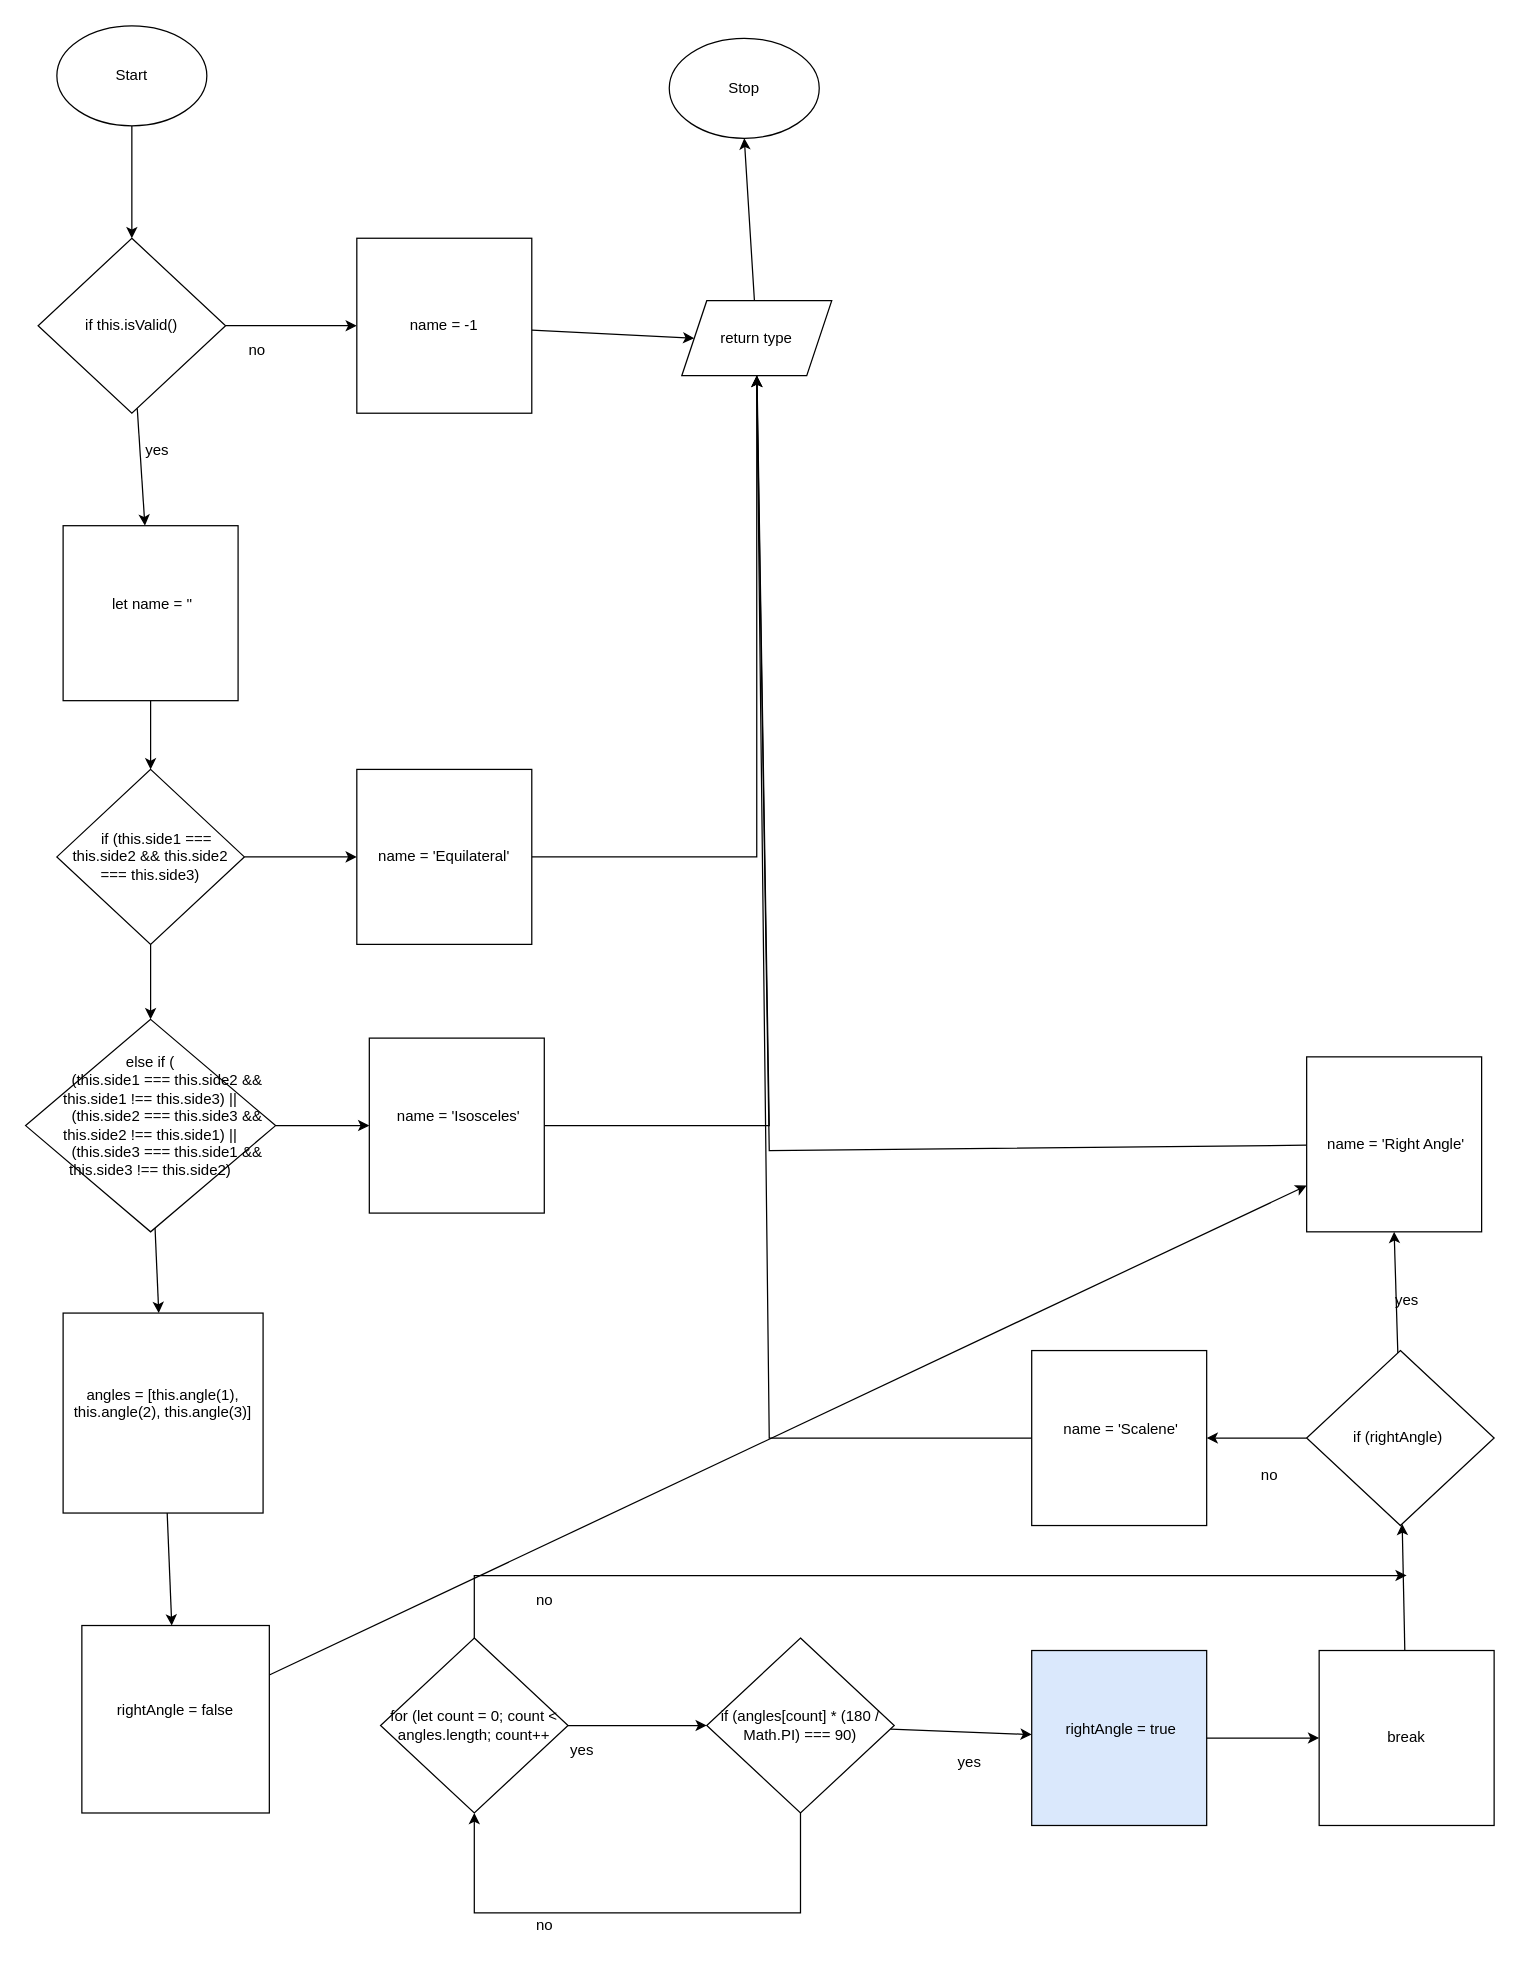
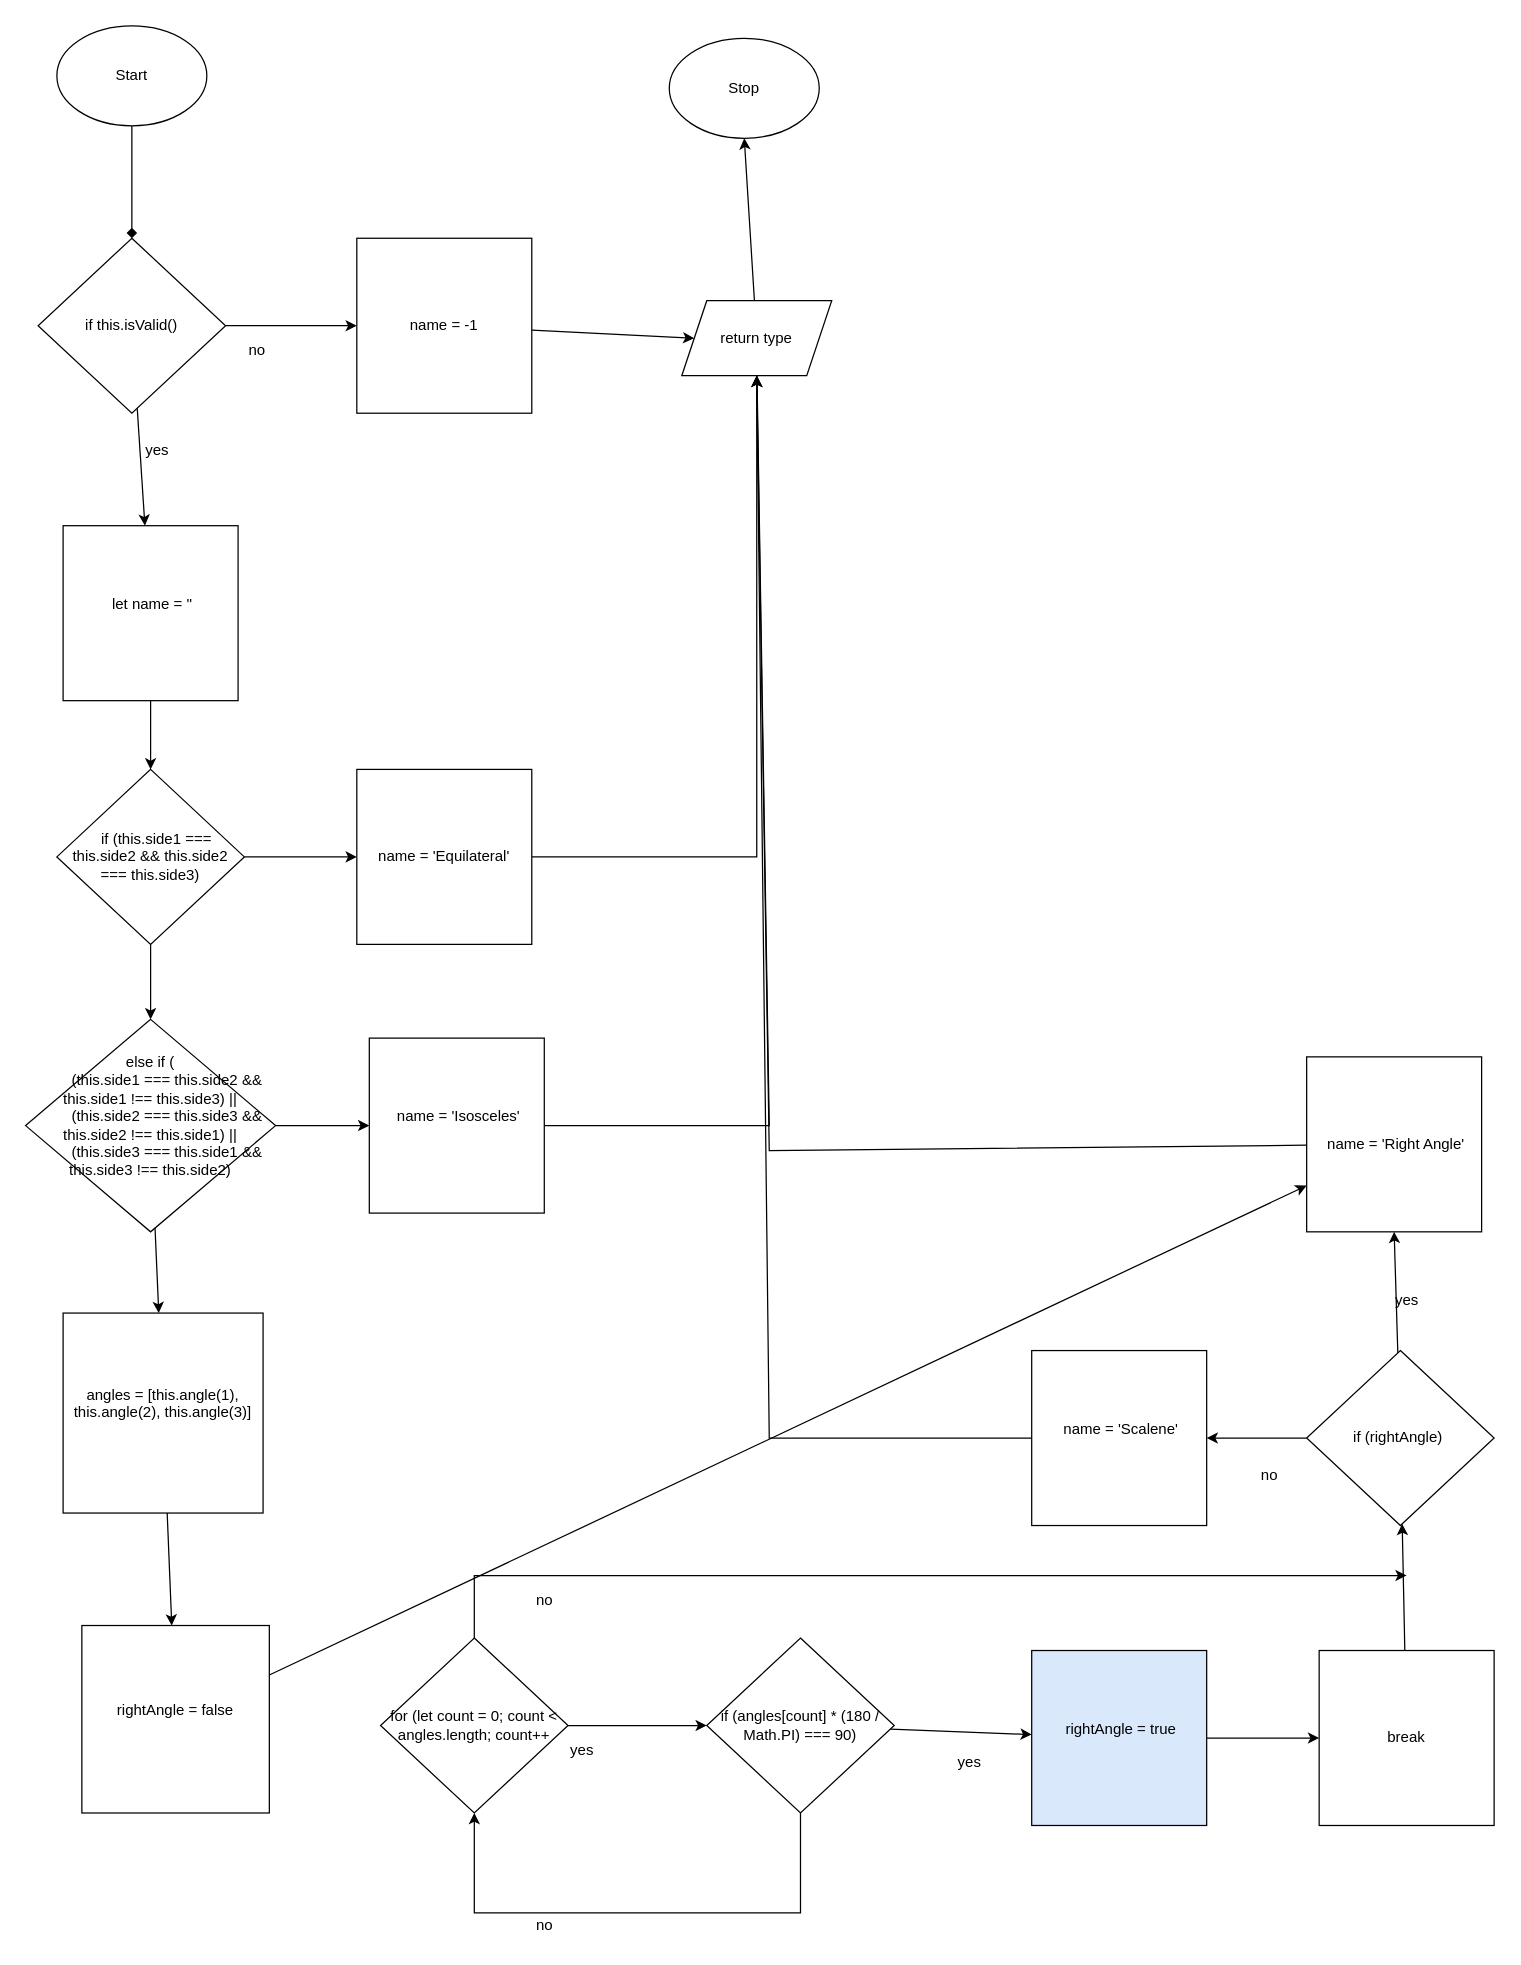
- <mxCell id="2" value="" style="edgeStyle=none;html=1;" edge="1" parent="1" source="3" target="7"><mxGeometry relative="1" as="geometry" /></mxCell>
+ <mxCell id="2" value="" style="edgeStyle=none;html=1;endArrow=diamond;" edge="1" parent="1" source="3" target="7"><mxGeometry relative="1" as="geometry" /></mxCell>
